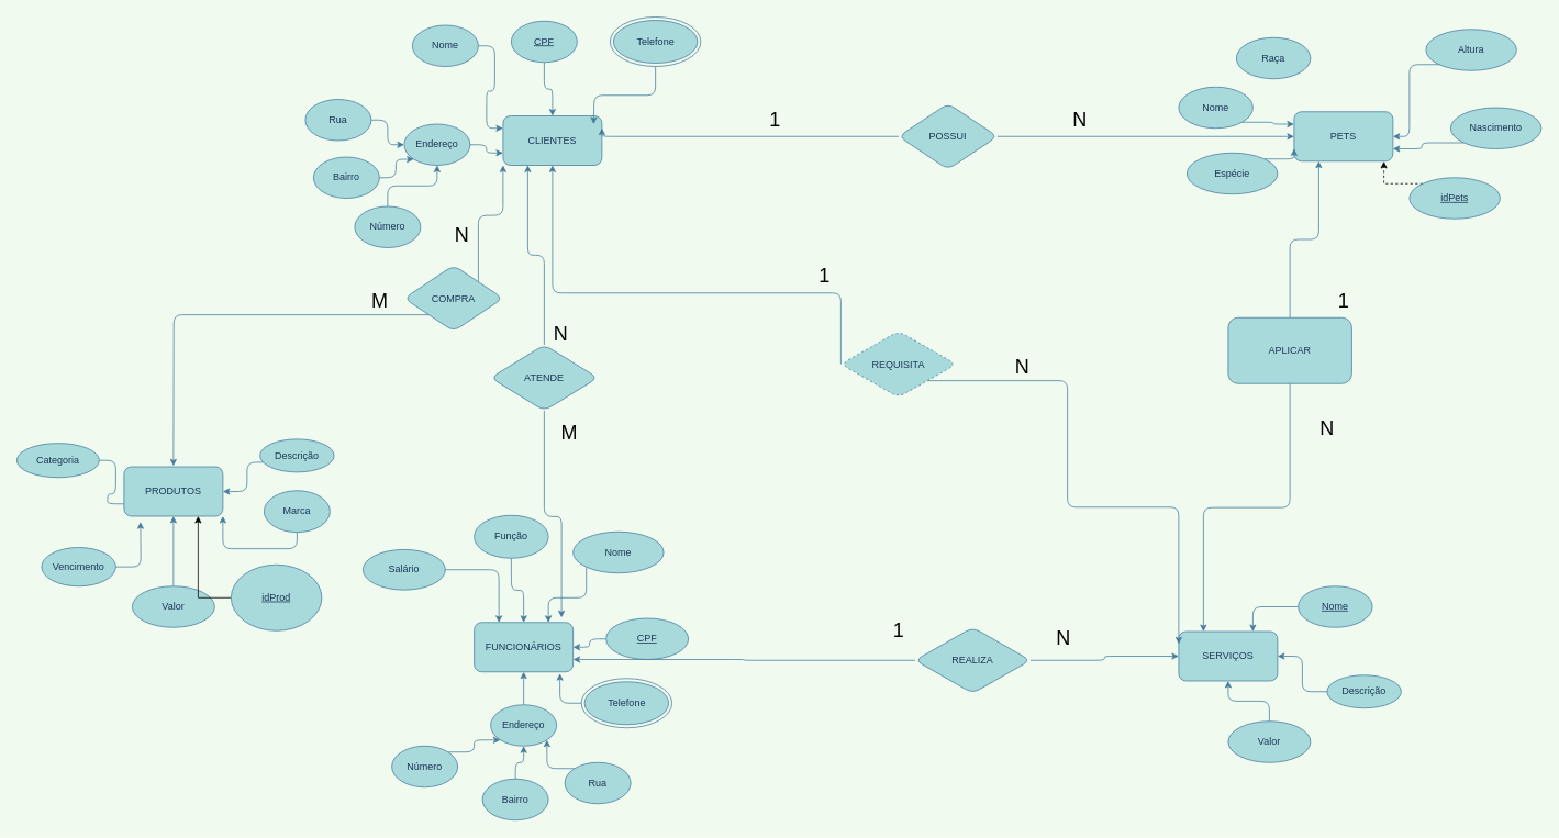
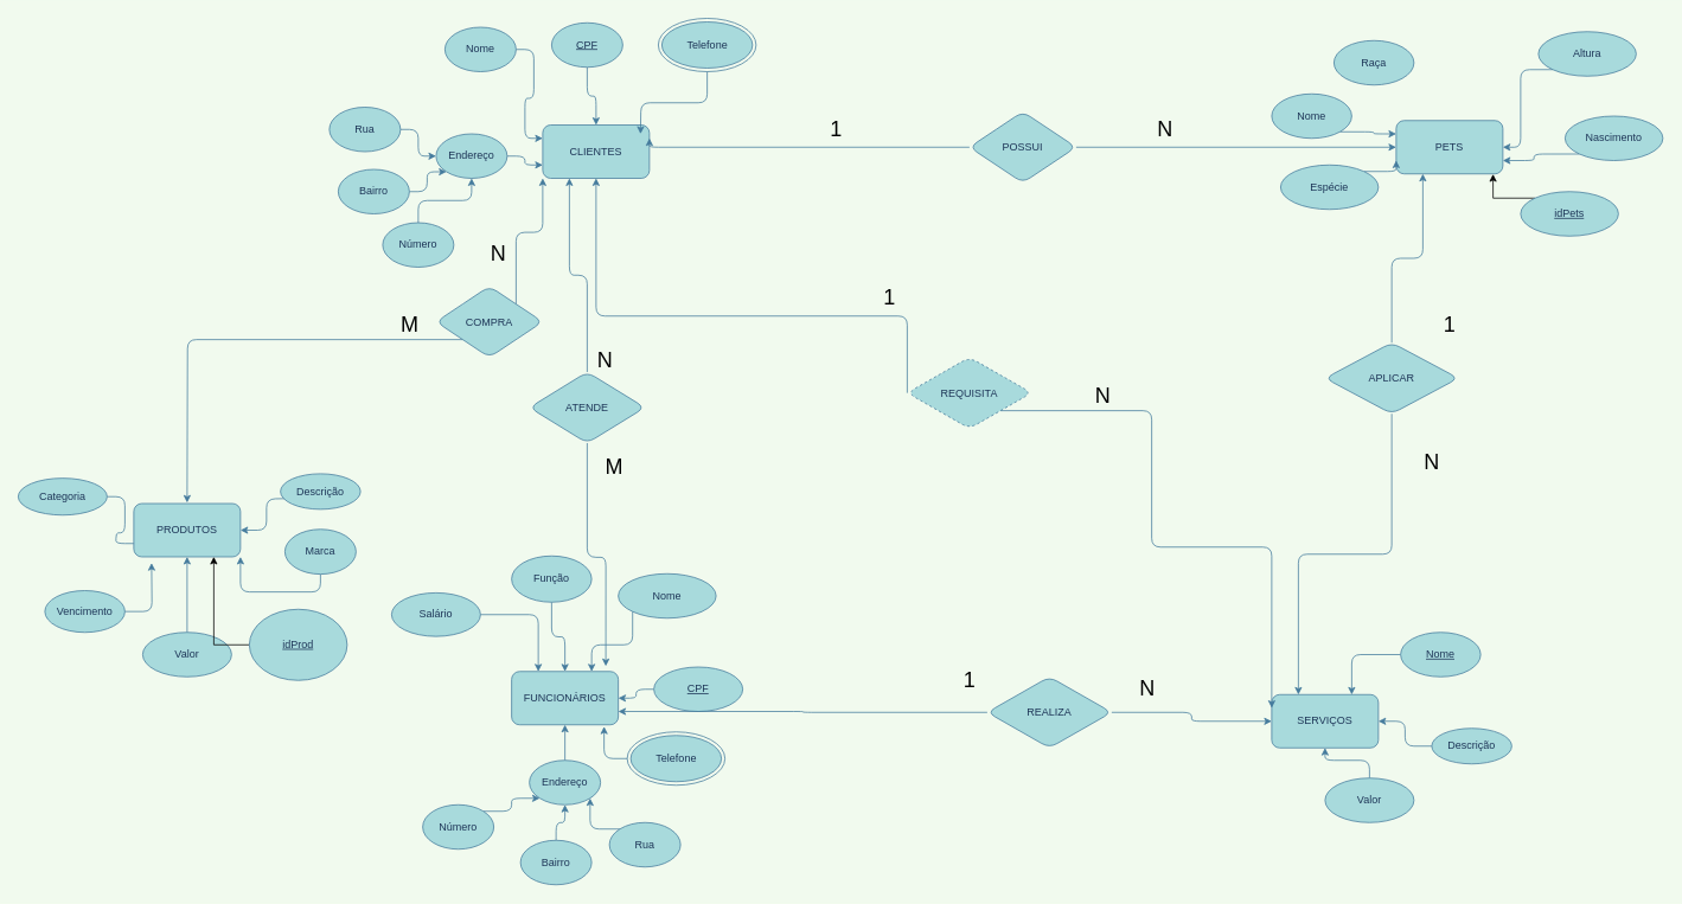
- <mxCell id="94" style="edgeStyle=orthogonalEdgeStyle;rounded=0;orthogonalLoop=1;jettySize=auto;html=1;exitX=0;exitY=0;exitDx=0;exitDy=0;entryX=0.908;entryY=1.006;entryDx=0;entryDy=0;entryPerimeter=0;dashed=1;" edge="1" parent="1" source="95" target="3"><mxGeometry relative="1" as="geometry" /></mxCell>
+ <mxCell id="94" style="edgeStyle=orthogonalEdgeStyle;rounded=0;orthogonalLoop=1;jettySize=auto;html=1;exitX=0;exitY=0;exitDx=0;exitDy=0;entryX=0.908;entryY=1.006;entryDx=0;entryDy=0;entryPerimeter=0;" edge="1" parent="1" source="95" target="3"><mxGeometry relative="1" as="geometry" /></mxCell>
- <mxCell id="78" value="APLICAR" style="whiteSpace=wrap;html=1;fillColor=#A8DADC;strokeColor=#457B9D;fontColor=#1D3557;rounded=1;" parent="1" vertex="1"><mxGeometry x="1490" y="385" width="150" height="80" as="geometry" /></mxCell>
+ <mxCell id="78" value="APLICAR" style="rhombus;whiteSpace=wrap;html=1;fillColor=#A8DADC;strokeColor=#457B9D;fontColor=#1D3557;rounded=1;" parent="1" vertex="1"><mxGeometry x="1490" y="385" width="150" height="80" as="geometry" /></mxCell>
- <mxCell id="57" value="SERVIÇOS" style="whiteSpace=wrap;html=1;shadow=0;strokeColor=#457B9D;fillColor=#A8DADC;fontColor=#1D3557;rounded=1;" parent="1" vertex="1"><mxGeometry x="1430" y="766" width="120" height="60" as="geometry" /></mxCell>
+ <mxCell id="57" value="SERVIÇOS" style="whiteSpace=wrap;html=1;shadow=0;strokeColor=#457B9D;fillColor=#A8DADC;fontColor=#1D3557;rounded=1;" parent="1" vertex="1"><mxGeometry x="1430" y="781" width="120" height="60" as="geometry" /></mxCell>
